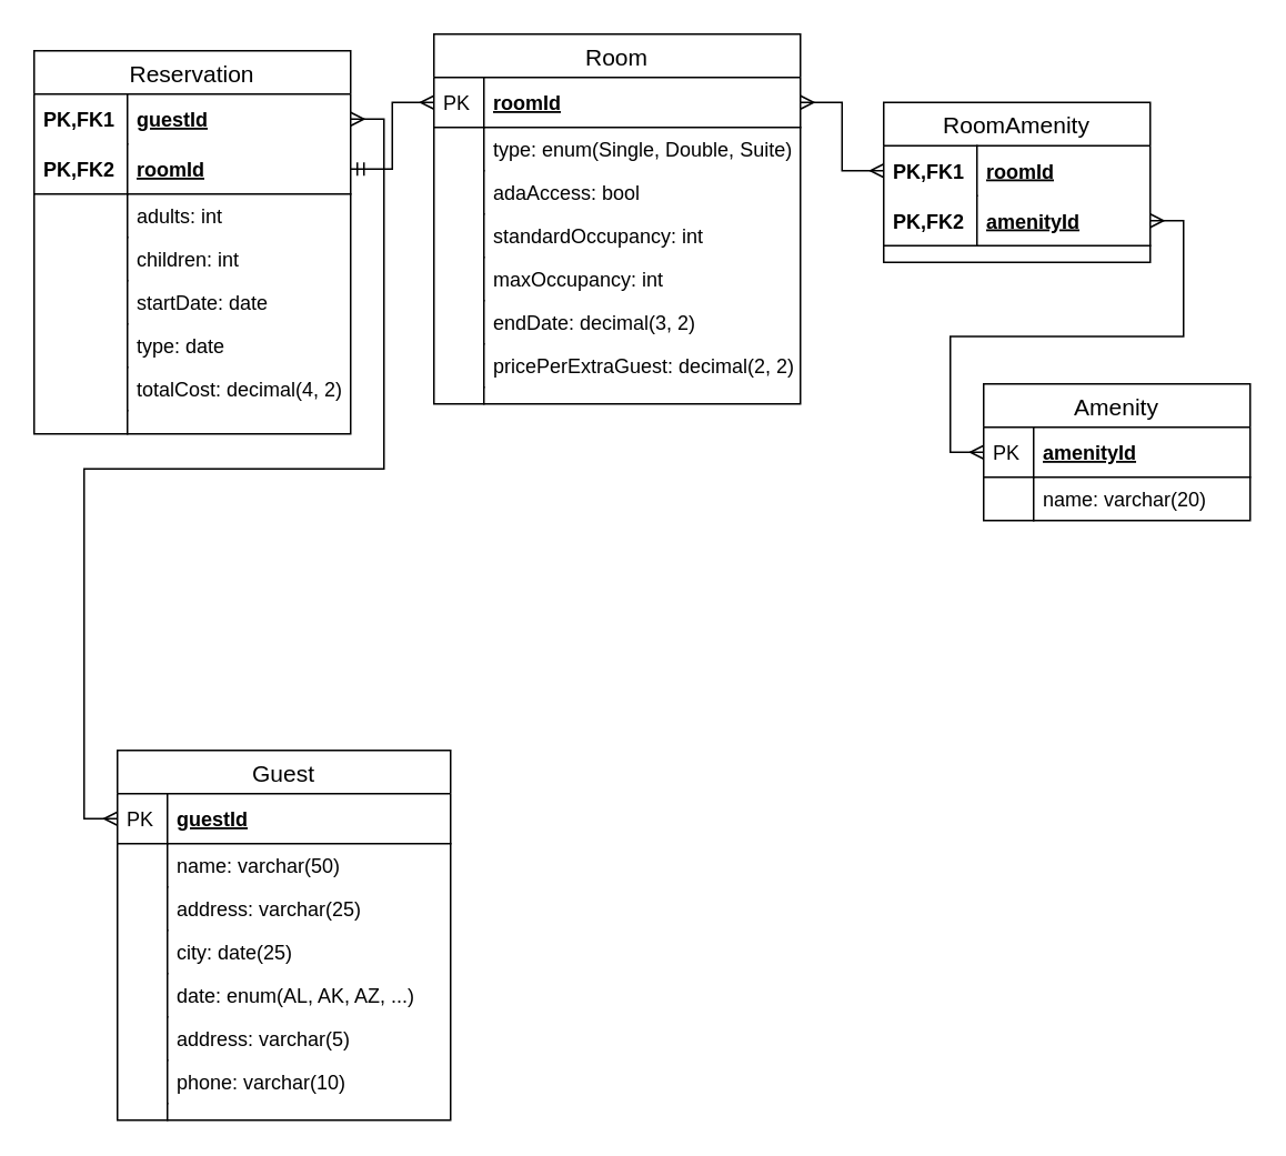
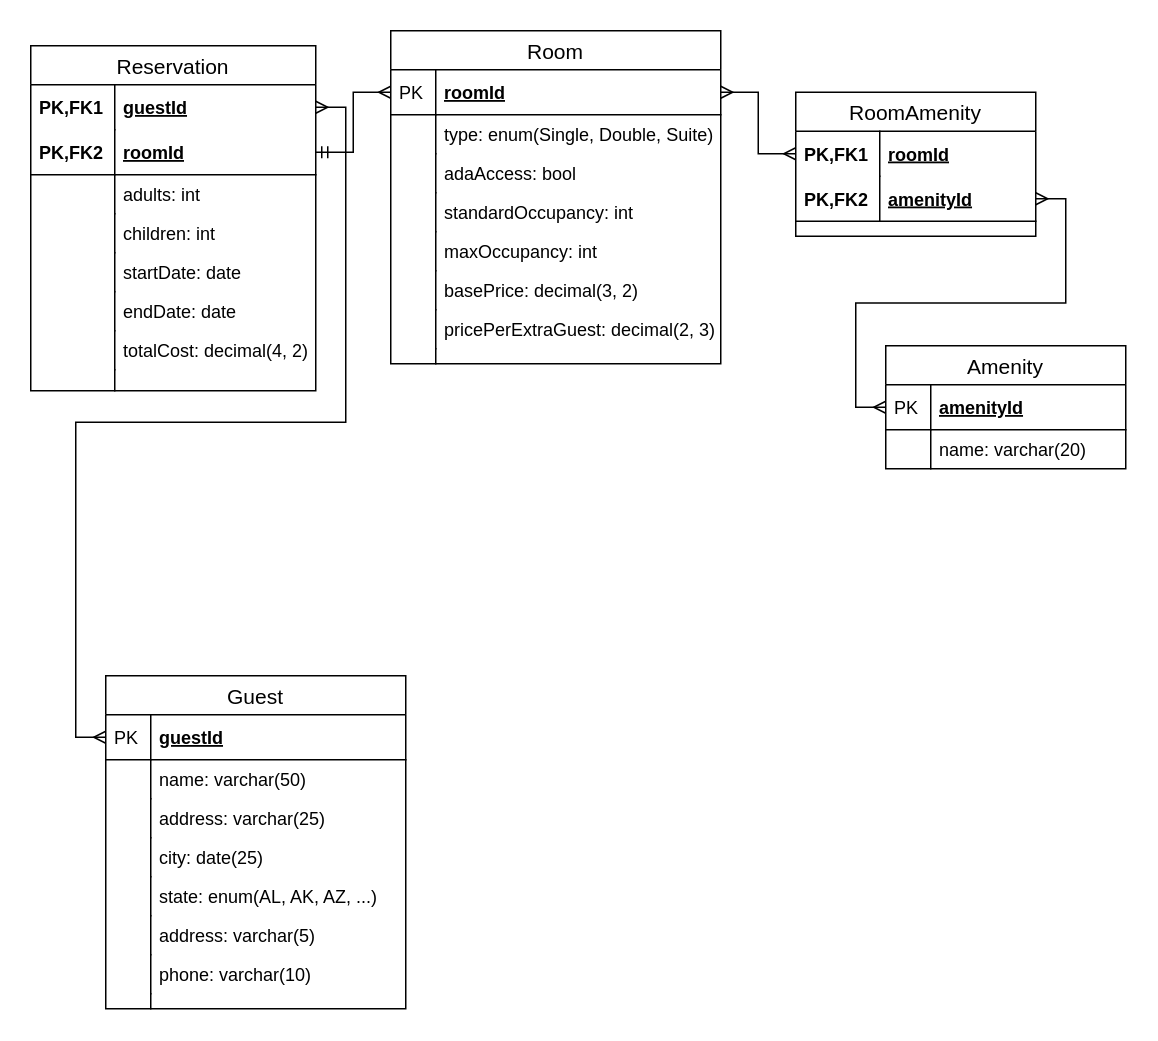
- <mxCell id="15" value="endDate: decimal(3, 2)" style="shape=partialRectangle;top=0;left=0;right=0;bottom=0;align=left;verticalAlign=top;fillColor=none;spacingLeft=34;spacingRight=4;overflow=hidden;rotatable=0;points=[[0,0.5],[1,0.5]];portConstraint=eastwest;dropTarget=0;fontSize=12;" vertex="1" parent="4"><mxGeometry y="160" width="220" height="26" as="geometry" /></mxCell>
+ <mxCell id="15" value="basePrice: decimal(3, 2)" style="shape=partialRectangle;top=0;left=0;right=0;bottom=0;align=left;verticalAlign=top;fillColor=none;spacingLeft=34;spacingRight=4;overflow=hidden;rotatable=0;points=[[0,0.5],[1,0.5]];portConstraint=eastwest;dropTarget=0;fontSize=12;" vertex="1" parent="4"><mxGeometry y="160" width="220" height="26" as="geometry" /></mxCell>
- <mxCell id="45" value="type: date" style="shape=partialRectangle;top=0;left=0;right=0;bottom=0;align=left;verticalAlign=top;fillColor=none;spacingLeft=60;spacingRight=4;overflow=hidden;rotatable=0;points=[[0,0.5],[1,0.5]];portConstraint=eastwest;dropTarget=0;fontSize=12;" vertex="1" parent="34"><mxGeometry y="164" width="190" height="26" as="geometry" /></mxCell>
+ <mxCell id="45" value="endDate: date" style="shape=partialRectangle;top=0;left=0;right=0;bottom=0;align=left;verticalAlign=top;fillColor=none;spacingLeft=60;spacingRight=4;overflow=hidden;rotatable=0;points=[[0,0.5],[1,0.5]];portConstraint=eastwest;dropTarget=0;fontSize=12;" vertex="1" parent="34"><mxGeometry y="164" width="190" height="26" as="geometry" /></mxCell>
- <mxCell id="17" value="pricePerExtraGuest: decimal(2, 2)" style="shape=partialRectangle;top=0;left=0;right=0;bottom=0;align=left;verticalAlign=top;fillColor=none;spacingLeft=34;spacingRight=4;overflow=hidden;rotatable=0;points=[[0,0.5],[1,0.5]];portConstraint=eastwest;dropTarget=0;fontSize=12;" vertex="1" parent="4"><mxGeometry y="186" width="220" height="26" as="geometry" /></mxCell>
+ <mxCell id="17" value="pricePerExtraGuest: decimal(2, 3)" style="shape=partialRectangle;top=0;left=0;right=0;bottom=0;align=left;verticalAlign=top;fillColor=none;spacingLeft=34;spacingRight=4;overflow=hidden;rotatable=0;points=[[0,0.5],[1,0.5]];portConstraint=eastwest;dropTarget=0;fontSize=12;" vertex="1" parent="4"><mxGeometry y="186" width="220" height="26" as="geometry" /></mxCell>
- <mxCell id="60" value="date: enum(AL, AK, AZ, ...)" style="shape=partialRectangle;top=0;left=0;right=0;bottom=0;align=left;verticalAlign=top;fillColor=none;spacingLeft=34;spacingRight=4;overflow=hidden;rotatable=0;points=[[0,0.5],[1,0.5]];portConstraint=eastwest;dropTarget=0;fontSize=12;" vertex="1" parent="51"><mxGeometry y="134" width="200" height="26" as="geometry" /></mxCell>
+ <mxCell id="60" value="state: enum(AL, AK, AZ, ...)" style="shape=partialRectangle;top=0;left=0;right=0;bottom=0;align=left;verticalAlign=top;fillColor=none;spacingLeft=34;spacingRight=4;overflow=hidden;rotatable=0;points=[[0,0.5],[1,0.5]];portConstraint=eastwest;dropTarget=0;fontSize=12;" vertex="1" parent="51"><mxGeometry y="134" width="200" height="26" as="geometry" /></mxCell>
